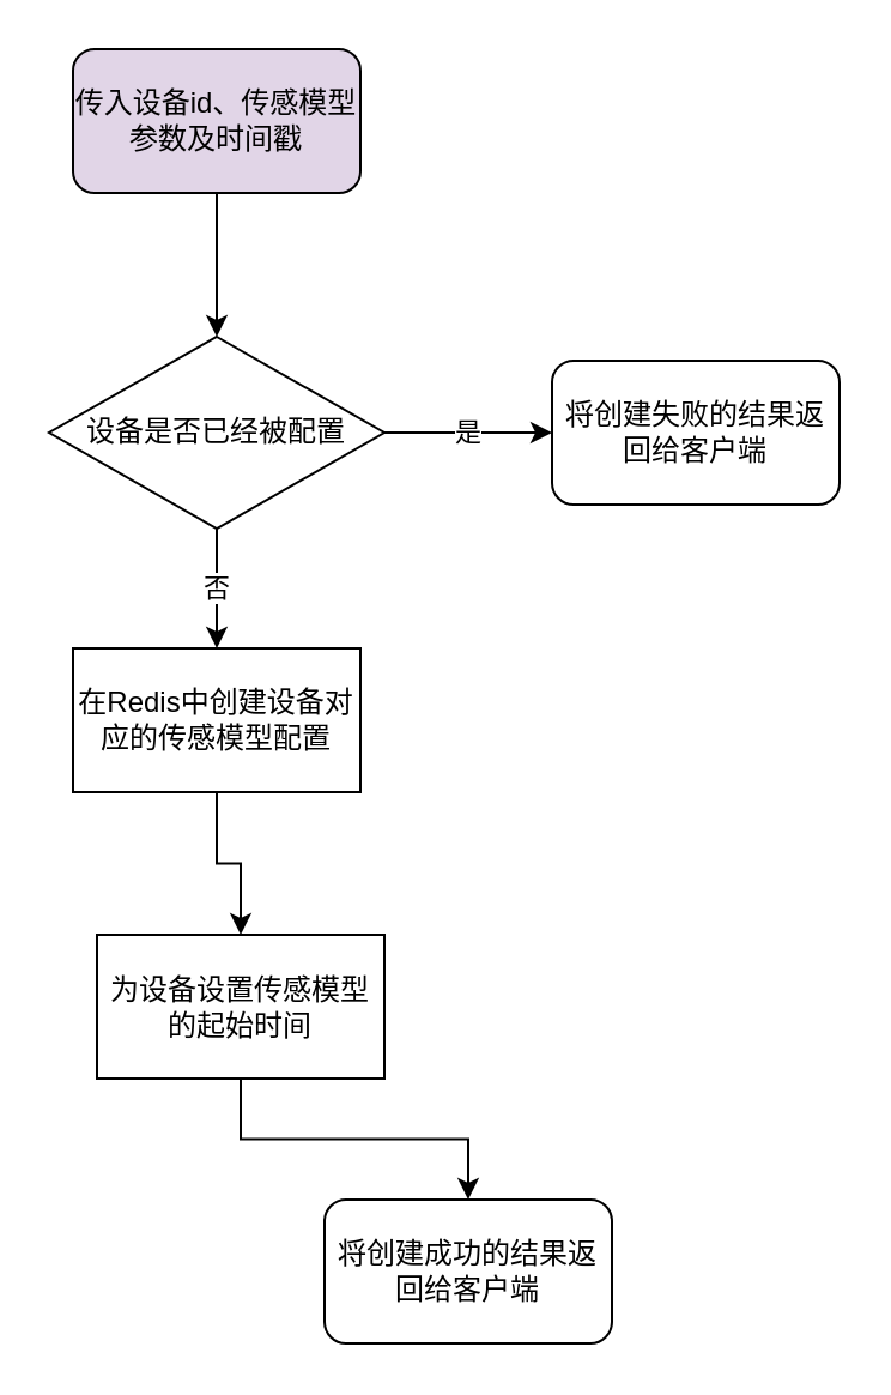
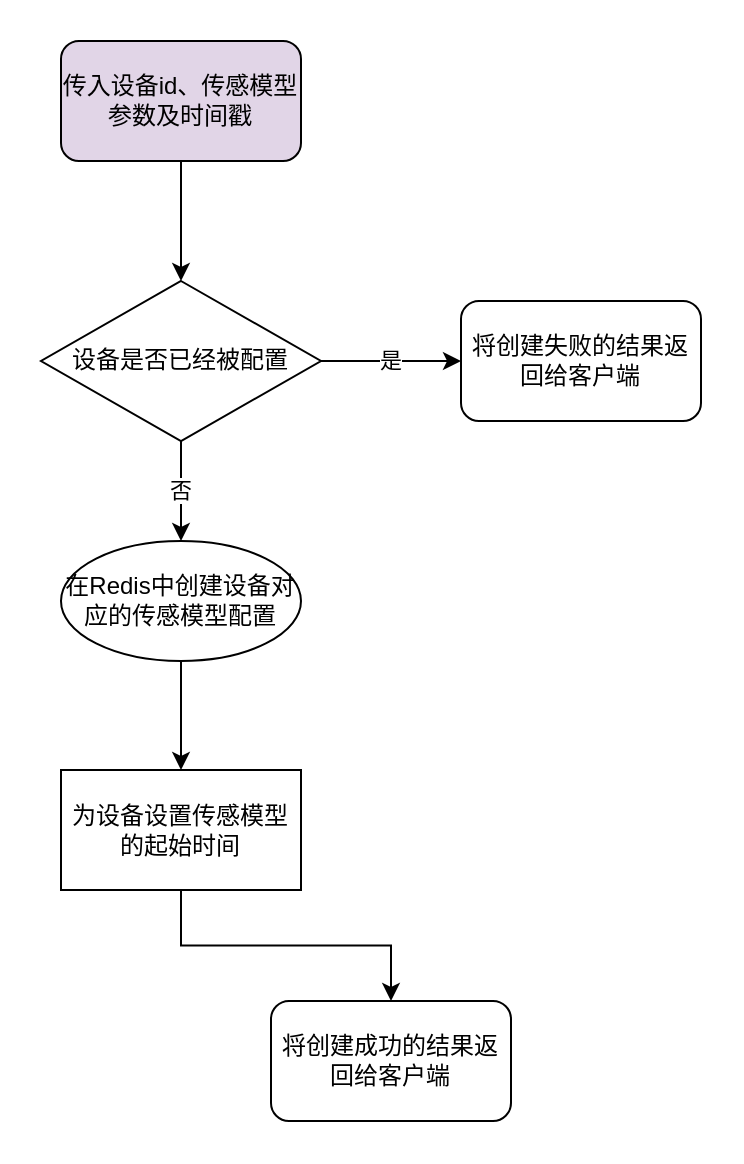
- <mxCell id="8" value="在Redis中创建设备对应的传感模型配置" style="rounded=0;whiteSpace=wrap;html=1;" parent="1" vertex="1"><mxGeometry x="30" y="270" width="120" height="60" as="geometry" /></mxCell>
+ <mxCell id="8" value="在Redis中创建设备对应的传感模型配置" style="ellipse;whiteSpace=wrap;html=1;" parent="1" vertex="1"><mxGeometry x="30" y="270" width="120" height="60" as="geometry" /></mxCell>
- <mxCell id="10" value="为设备设置传感模型的起始时间" style="rounded=0;whiteSpace=wrap;html=1;" parent="1" vertex="1"><mxGeometry x="40" y="389.5" width="120" height="60" as="geometry" /></mxCell>
+ <mxCell id="10" value="为设备设置传感模型的起始时间" style="rounded=0;whiteSpace=wrap;html=1;" parent="1" vertex="1"><mxGeometry x="30" y="384.5" width="120" height="60" as="geometry" /></mxCell>
